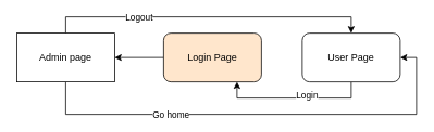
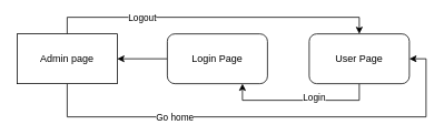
- <mxCell id="3" value="Login Page" style="rounded=1;whiteSpace=wrap;html=1;fillColor=#ffe6cc;" vertex="1" parent="1"><mxGeometry x="200" y="40" width="120" height="60" as="geometry" /></mxCell>
+ <mxCell id="3" value="Login Page" style="rounded=1;whiteSpace=wrap;html=1;" vertex="1" parent="1"><mxGeometry x="200" y="40" width="120" height="60" as="geometry" /></mxCell>
